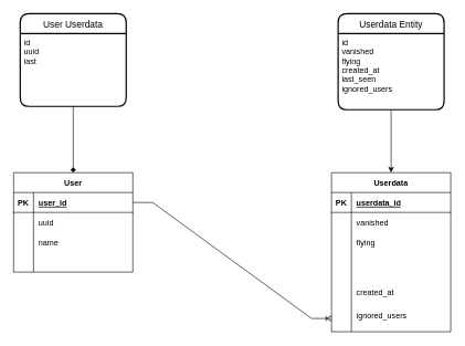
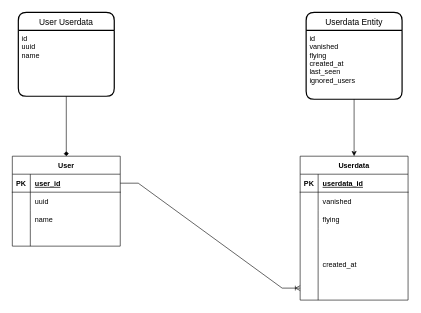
- <mxCell id="18" value="id&#10;uuid&#10;last&#10;" style="align=left;strokeColor=none;fillColor=none;spacingLeft=4;fontSize=12;verticalAlign=top;resizable=0;rotatable=0;part=1;" vertex="1" parent="17"><mxGeometry y="30" width="160" height="110" as="geometry" /></mxCell>
+ <mxCell id="18" value="id&#10;uuid&#10;name&#10;" style="align=left;strokeColor=none;fillColor=none;spacingLeft=4;fontSize=12;verticalAlign=top;resizable=0;rotatable=0;part=1;" vertex="1" parent="17"><mxGeometry y="30" width="160" height="110" as="geometry" /></mxCell>
- <mxCell id="33" value="ignored_users" style="shape=partialRectangle;connectable=0;fillColor=none;top=0;left=0;bottom=0;right=0;align=left;spacingLeft=6;overflow=hidden;fillStyle=auto;" vertex="1" parent="1"><mxGeometry x="530" y="460" width="150" height="30" as="geometry"><mxRectangle width="150" height="30" as="alternateBounds" /></mxGeometry></mxCell>
